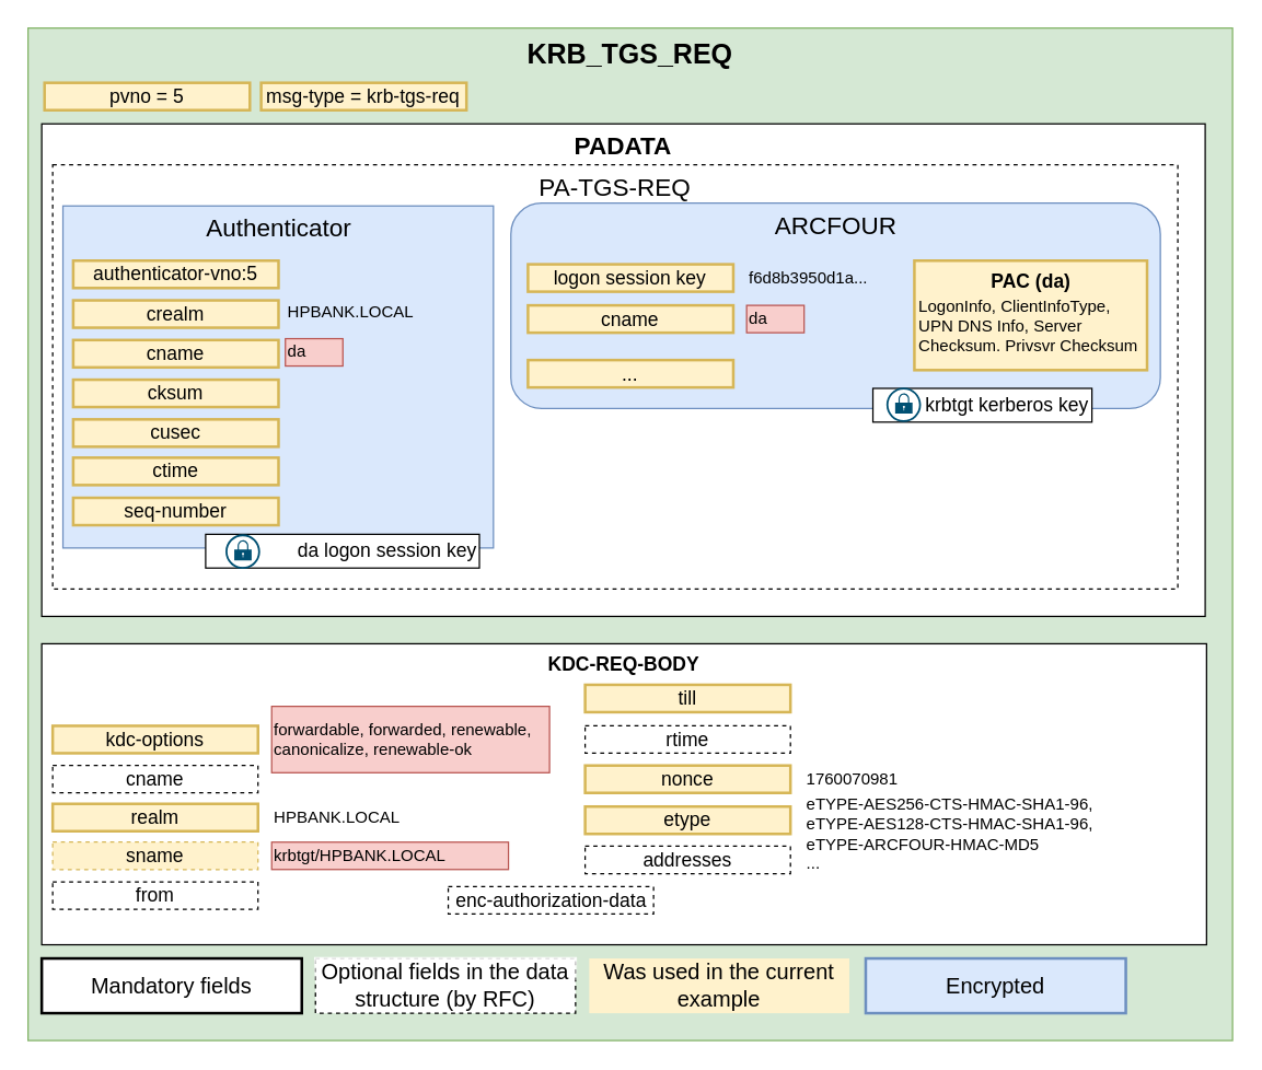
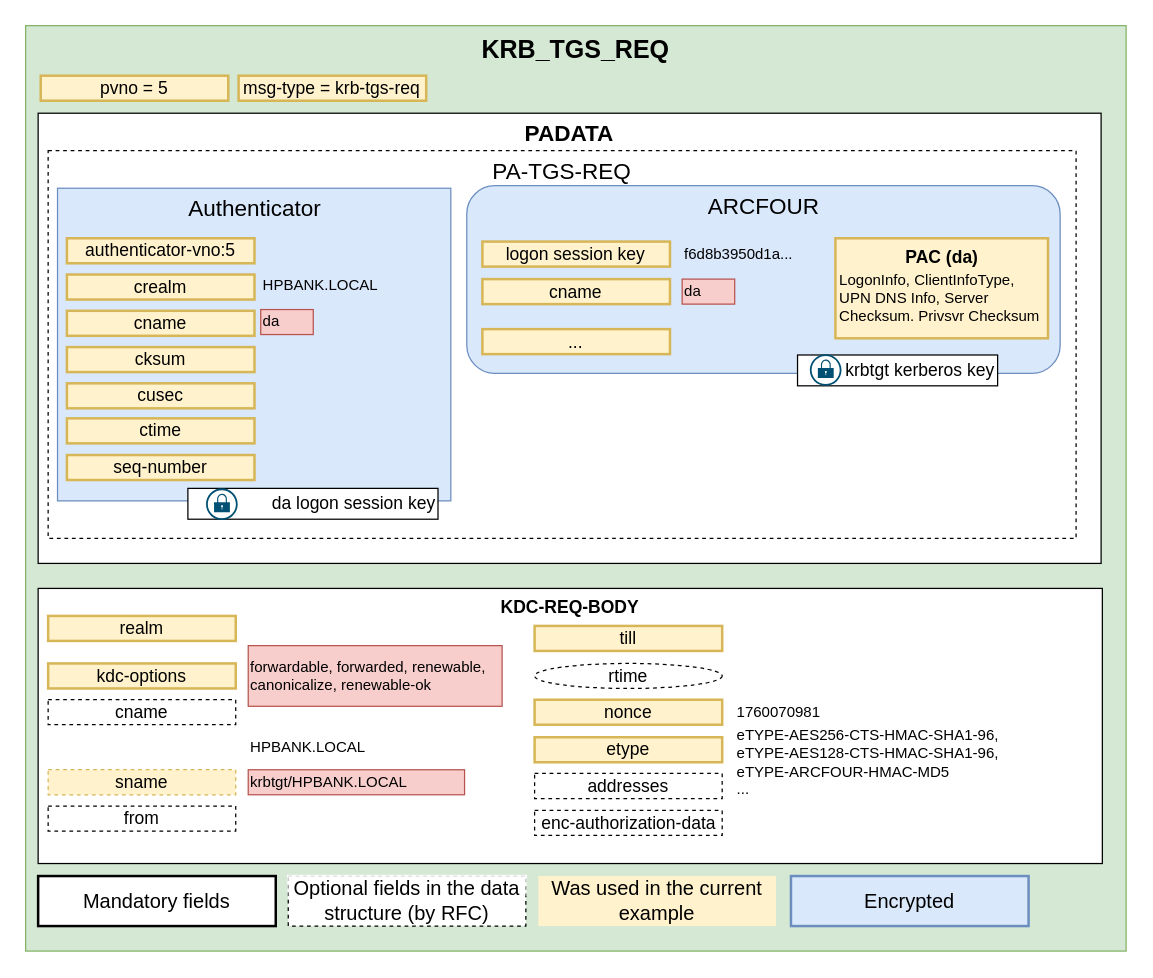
- <mxCell id="11" value="&lt;font style=&quot;font-size: 14px;&quot;&gt;rtime&lt;/font&gt;" style="rounded=0;whiteSpace=wrap;html=1;fontSize=14;dashed=1;" parent="1" vertex="1"><mxGeometry x="427" y="530" width="150" height="20" as="geometry" /></mxCell>
+ <mxCell id="11" value="&lt;font style=&quot;font-size: 14px;&quot;&gt;rtime&lt;/font&gt;" style="ellipse;whiteSpace=wrap;html=1;fontSize=14;dashed=1;" parent="1" vertex="1"><mxGeometry x="427" y="530" width="150" height="20" as="geometry" /></mxCell>
- <mxCell id="7" value="&lt;font style=&quot;font-size: 14px;&quot;&gt;realm&lt;/font&gt;" style="rounded=0;whiteSpace=wrap;html=1;fontSize=14;strokeWidth=2;fillColor=#fff2cc;strokeColor=#d6b656;" parent="1" vertex="1"><mxGeometry x="38" y="587" width="150" height="20" as="geometry" /></mxCell>
+ <mxCell id="7" value="&lt;font style=&quot;font-size: 14px;&quot;&gt;realm&lt;/font&gt;" style="rounded=0;whiteSpace=wrap;html=1;fontSize=14;strokeWidth=2;fillColor=#fff2cc;strokeColor=#d6b656;" parent="1" vertex="1"><mxGeometry x="38" y="492" width="150" height="20" as="geometry" /></mxCell>
- <mxCell id="15" value="&lt;font style=&quot;font-size: 14px;&quot;&gt;enc-authorization-data&lt;/font&gt;" style="rounded=0;html=1;fontSize=14;dashed=1;fillColor=none;strokeColor=default;" parent="1" vertex="1"><mxGeometry x="327" y="647.5" width="150" height="20" as="geometry" /></mxCell>
+ <mxCell id="15" value="&lt;font style=&quot;font-size: 14px;&quot;&gt;enc-authorization-data&lt;/font&gt;" style="rounded=0;html=1;fontSize=14;dashed=1;fillColor=none;strokeColor=default;" parent="1" vertex="1"><mxGeometry x="427" y="647.5" width="150" height="20" as="geometry" /></mxCell>
